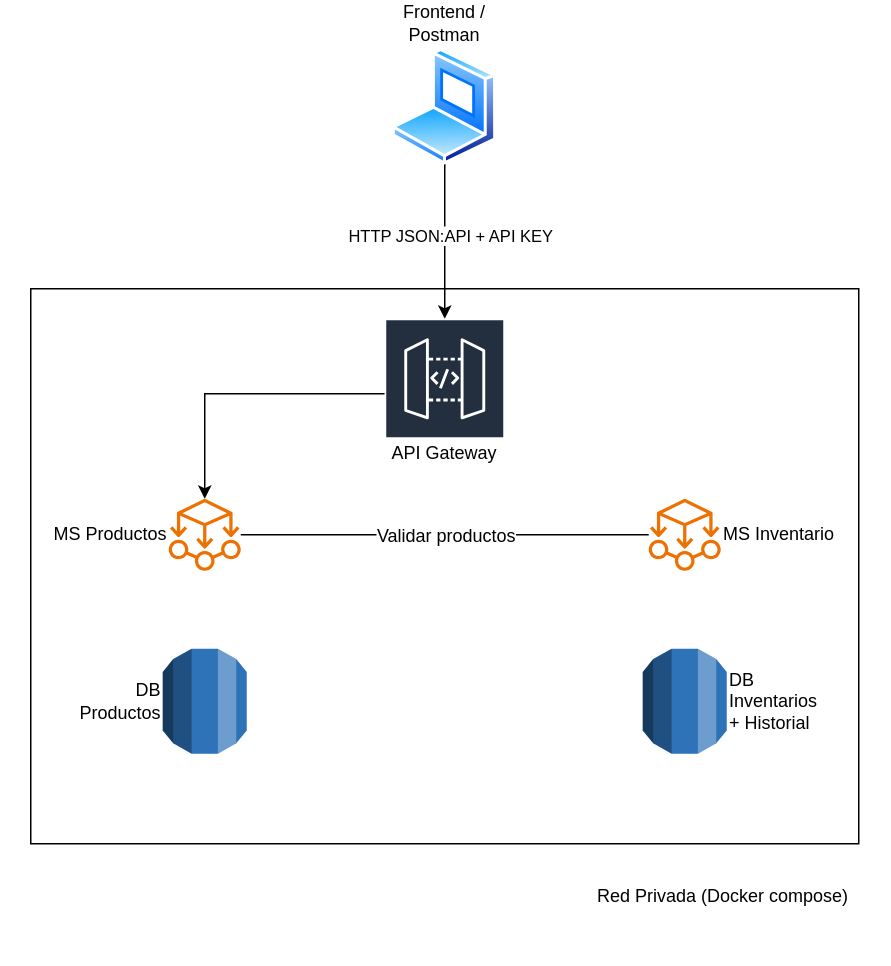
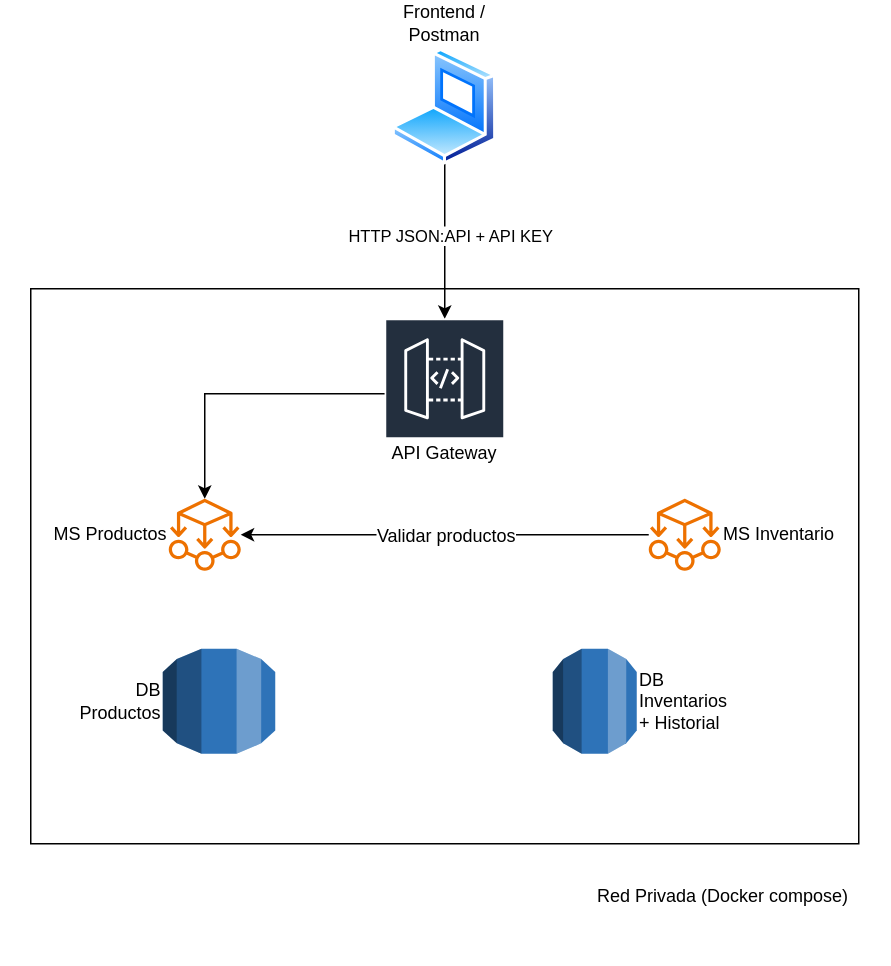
- <mxCell id="5" style="edgeStyle=orthogonalEdgeStyle;rounded=0;orthogonalLoop=1;jettySize=auto;html=1;endArrow=none;" edge="1" parent="1" source="11" target="10"><mxGeometry relative="1" as="geometry"><mxPoint x="396" y="340" as="sourcePoint" /><mxPoint x="160" y="340" as="targetPoint" /></mxGeometry></mxCell>
+ <mxCell id="5" style="edgeStyle=orthogonalEdgeStyle;rounded=0;orthogonalLoop=1;jettySize=auto;html=1;" edge="1" parent="1" source="11" target="10"><mxGeometry relative="1" as="geometry"><mxPoint x="396" y="340" as="sourcePoint" /><mxPoint x="160" y="340" as="targetPoint" /></mxGeometry></mxCell>
- <mxCell id="8" value="&lt;span style=&quot;white-space: normal;&quot;&gt;DB Productos&lt;/span&gt;" style="outlineConnect=0;dashed=0;verticalLabelPosition=middle;verticalAlign=middle;align=right;html=1;shape=mxgraph.aws3.rds;fillColor=#2E73B8;gradientColor=none;labelPosition=left;" vertex="1" parent="1"><mxGeometry x="108" y="420" width="56" height="70" as="geometry" /></mxCell>
+ <mxCell id="8" value="&lt;span style=&quot;white-space: normal;&quot;&gt;DB Productos&lt;/span&gt;" style="outlineConnect=0;dashed=0;verticalLabelPosition=middle;verticalAlign=middle;align=right;html=1;shape=mxgraph.aws3.rds;fillColor=#2E73B8;gradientColor=none;labelPosition=left;" vertex="1" parent="1"><mxGeometry x="108" y="420" width="75" height="70" as="geometry" /></mxCell>
- <mxCell id="9" value="&lt;span style=&quot;white-space: normal;&quot;&gt;DB Inventarios + Historial&lt;/span&gt;" style="outlineConnect=0;dashed=0;verticalLabelPosition=middle;verticalAlign=middle;align=left;html=1;shape=mxgraph.aws3.rds;fillColor=#2E73B8;gradientColor=none;whiteSpace=wrap;labelPosition=right;" vertex="1" parent="1"><mxGeometry x="428" y="420" width="56" height="70" as="geometry" /></mxCell>
+ <mxCell id="9" value="&lt;span style=&quot;white-space: normal;&quot;&gt;DB Inventarios + Historial&lt;/span&gt;" style="outlineConnect=0;dashed=0;verticalLabelPosition=middle;verticalAlign=middle;align=left;html=1;shape=mxgraph.aws3.rds;fillColor=#2E73B8;gradientColor=none;whiteSpace=wrap;labelPosition=right;" vertex="1" parent="1"><mxGeometry x="368" y="420" width="56" height="70" as="geometry" /></mxCell>
